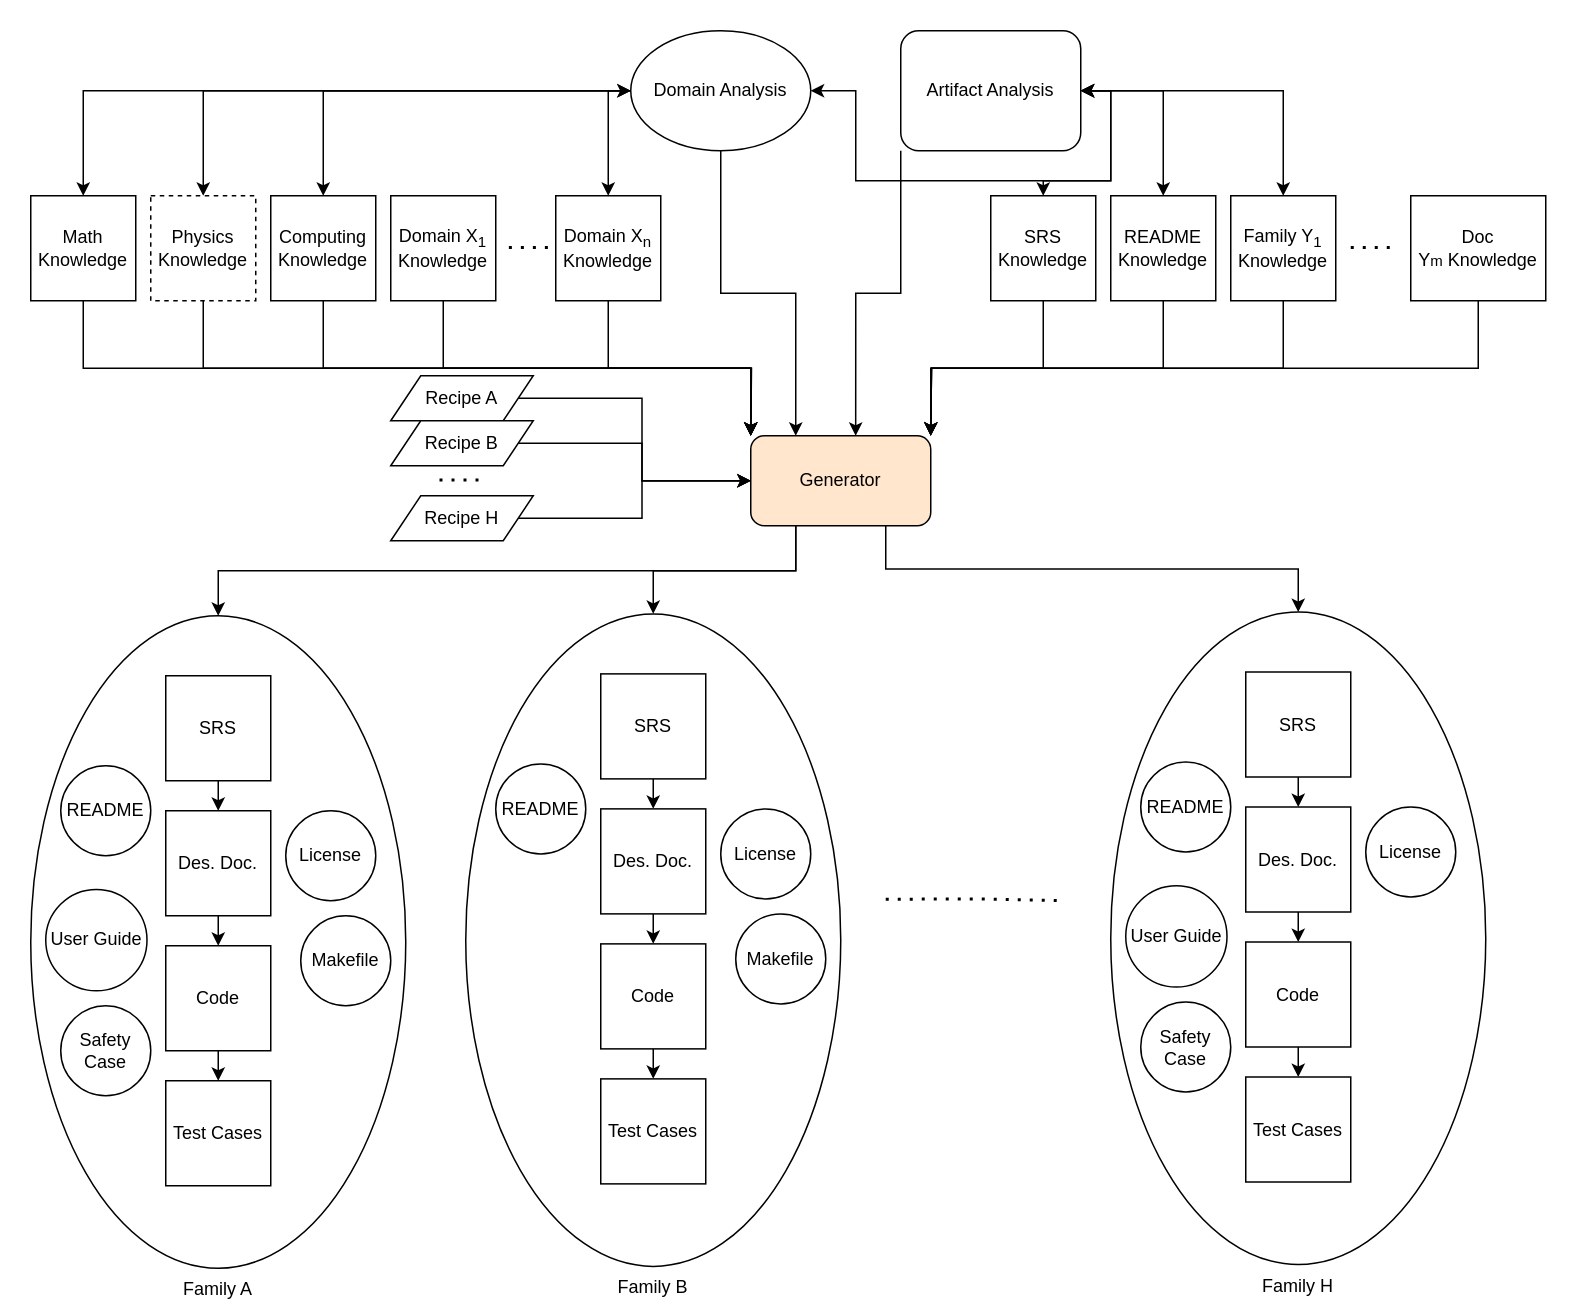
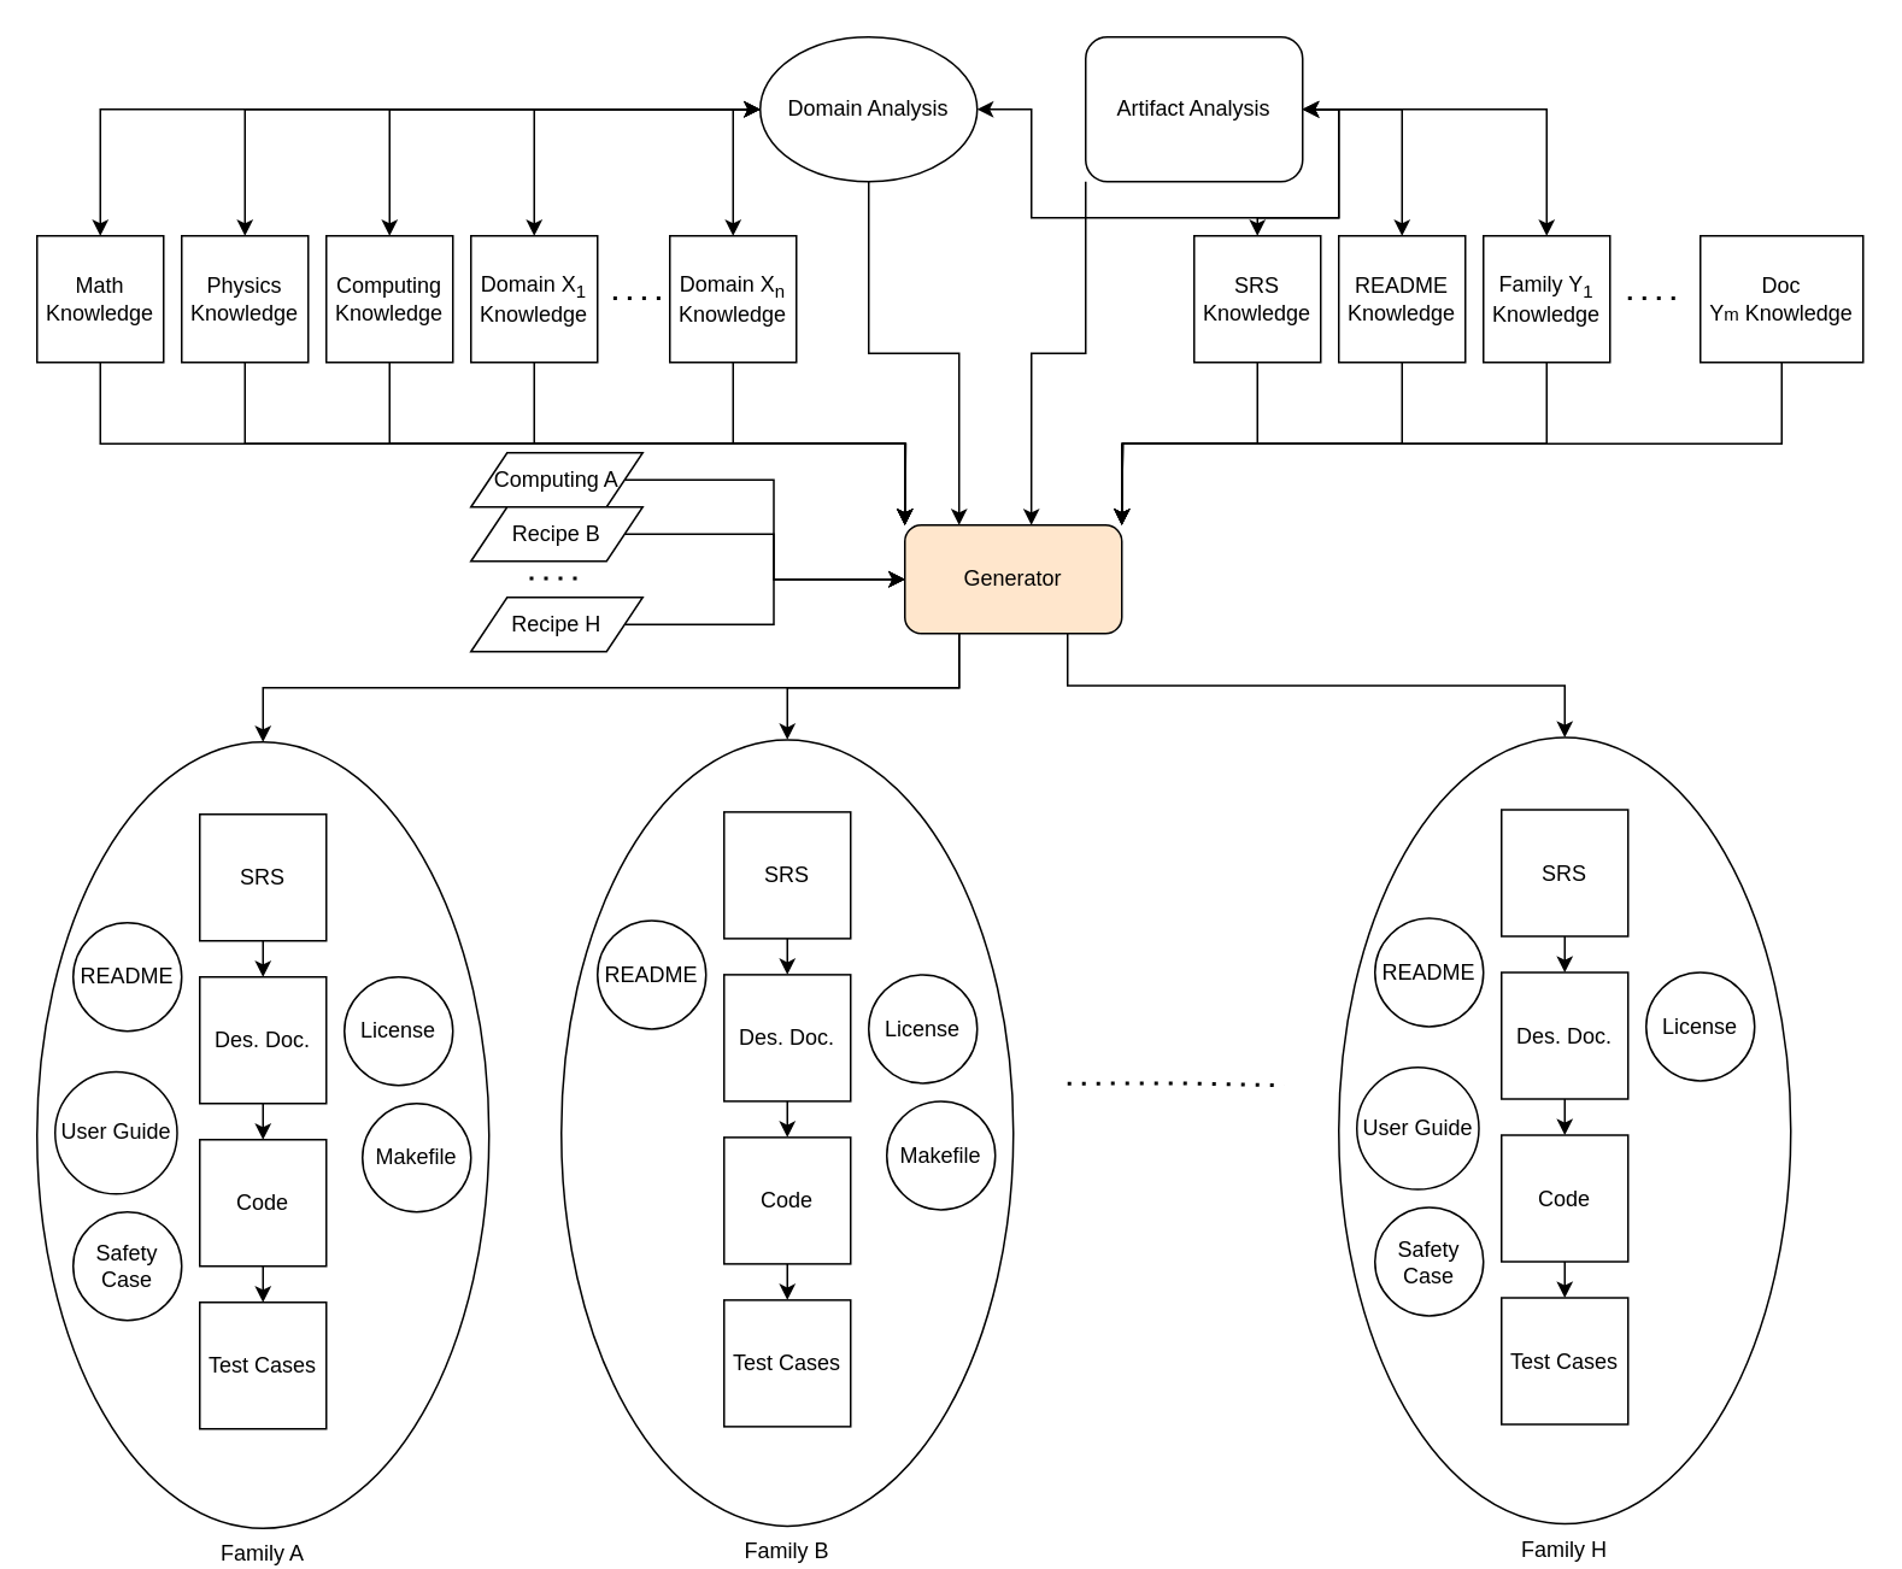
+ <mxCell id="6" style="edgeStyle=orthogonalEdgeStyle;rounded=0;orthogonalLoop=1;jettySize=auto;html=1;exitX=0;exitY=0.5;exitDx=0;exitDy=0;entryX=0.5;entryY=0;entryDx=0;entryDy=0;startArrow=classic;startFill=1;" parent="1" source="8" target="22" edge="1"><mxGeometry relative="1" as="geometry" /></mxCell>
- <mxCell id="18" value="Physics Knowledge" style="rounded=0;whiteSpace=wrap;html=1;dashed=1;" parent="1" vertex="1"><mxGeometry x="100" y="130" width="70" height="70" as="geometry" /></mxCell>
+ <mxCell id="18" value="Physics Knowledge" style="rounded=0;whiteSpace=wrap;html=1;" parent="1" vertex="1"><mxGeometry x="100" y="130" width="70" height="70" as="geometry" /></mxCell>
- <mxCell id="77" value="Recipe A" style="shape=parallelogram;perimeter=parallelogramPerimeter;whiteSpace=wrap;html=1;fixedSize=1;" vertex="1" parent="1"><mxGeometry x="260" y="250" width="95" height="30" as="geometry" /></mxCell>
+ <mxCell id="77" value="Computing A" style="shape=parallelogram;perimeter=parallelogramPerimeter;whiteSpace=wrap;html=1;fixedSize=1;" vertex="1" parent="1"><mxGeometry x="260" y="250" width="95" height="30" as="geometry" /></mxCell>
